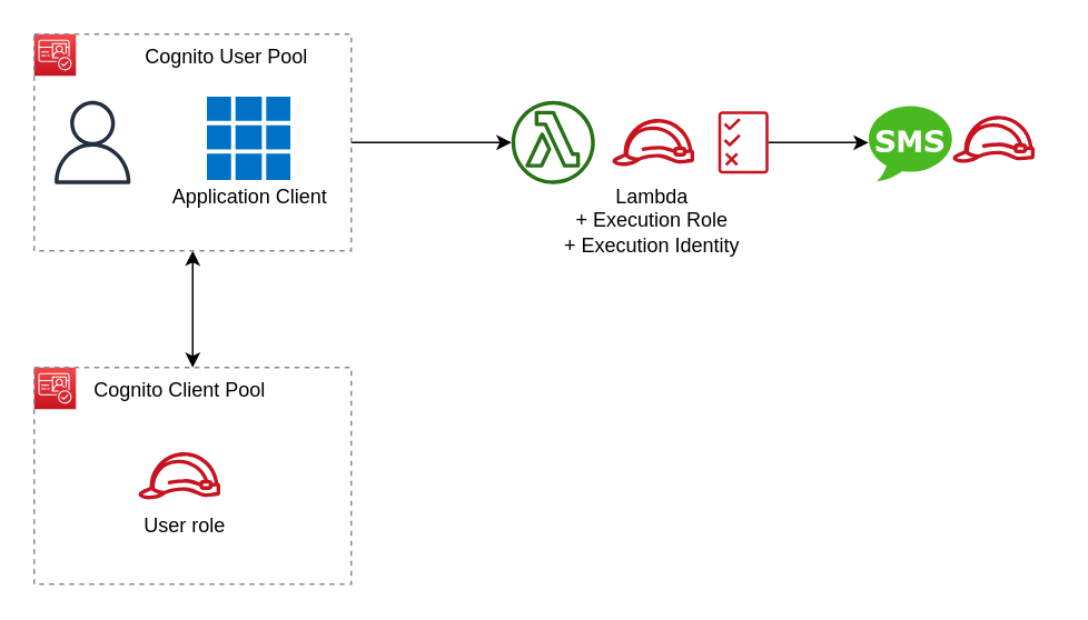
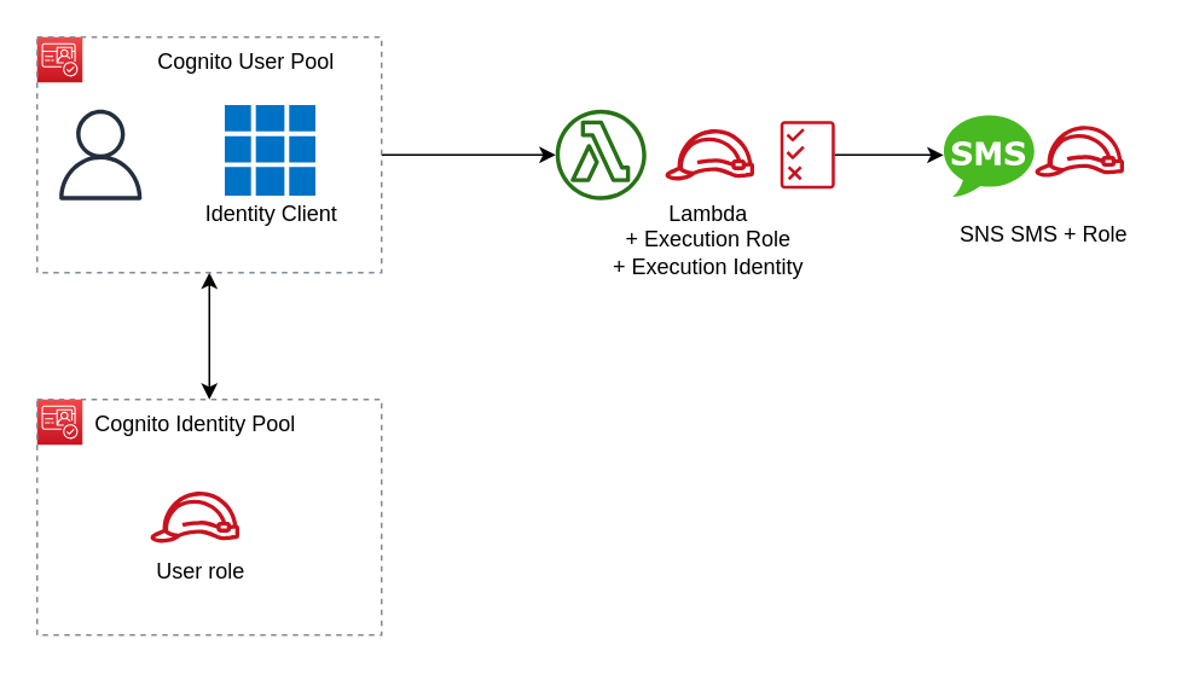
- <mxCell id="23" value="Application Client" style="text;html=1;align=center;verticalAlign=middle;resizable=0;points=[];autosize=1;" parent="21" vertex="1"><mxGeometry y="50" width="110" height="20" as="geometry" /></mxCell>
+ <mxCell id="23" value="Identity Client" style="text;html=1;align=center;verticalAlign=middle;resizable=0;points=[];autosize=1;" parent="21" vertex="1"><mxGeometry y="50" width="110" height="20" as="geometry" /></mxCell>
+ <mxCell id="27" value="SNS SMS + Role" style="text;html=1;align=center;verticalAlign=middle;resizable=0;points=[];autosize=1;" vertex="1" parent="24"><mxGeometry y="57" width="110" height="20" as="geometry" /></mxCell>
- <mxCell id="10" value="Cognito Client Pool" style="text;html=1;align=center;verticalAlign=middle;resizable=0;points=[];autosize=1;" parent="1" vertex="1"><mxGeometry x="42" y="224" width="130" height="20" as="geometry" /></mxCell>
+ <mxCell id="10" value="Cognito Identity Pool" style="text;html=1;align=center;verticalAlign=middle;resizable=0;points=[];autosize=1;" parent="1" vertex="1"><mxGeometry x="42" y="224" width="130" height="20" as="geometry" /></mxCell>
